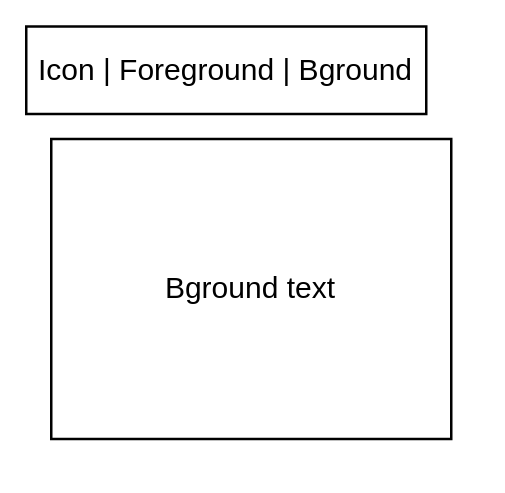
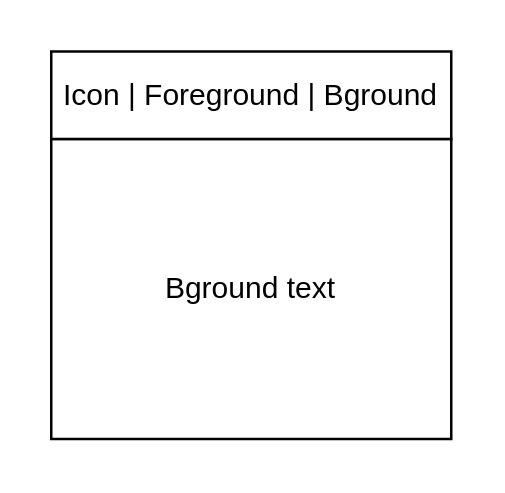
- <mxCell id="3" value="Icon | Foreground | Bground" style="whiteSpace=wrap;html=1;" vertex="1" parent="1"><mxGeometry x="10" y="10" width="160" height="35" as="geometry" /></mxCell>
+ <mxCell id="3" value="Icon | Foreground | Bground" style="whiteSpace=wrap;html=1;" vertex="1" parent="1"><mxGeometry x="20" y="20" width="160" height="35" as="geometry" /></mxCell>
